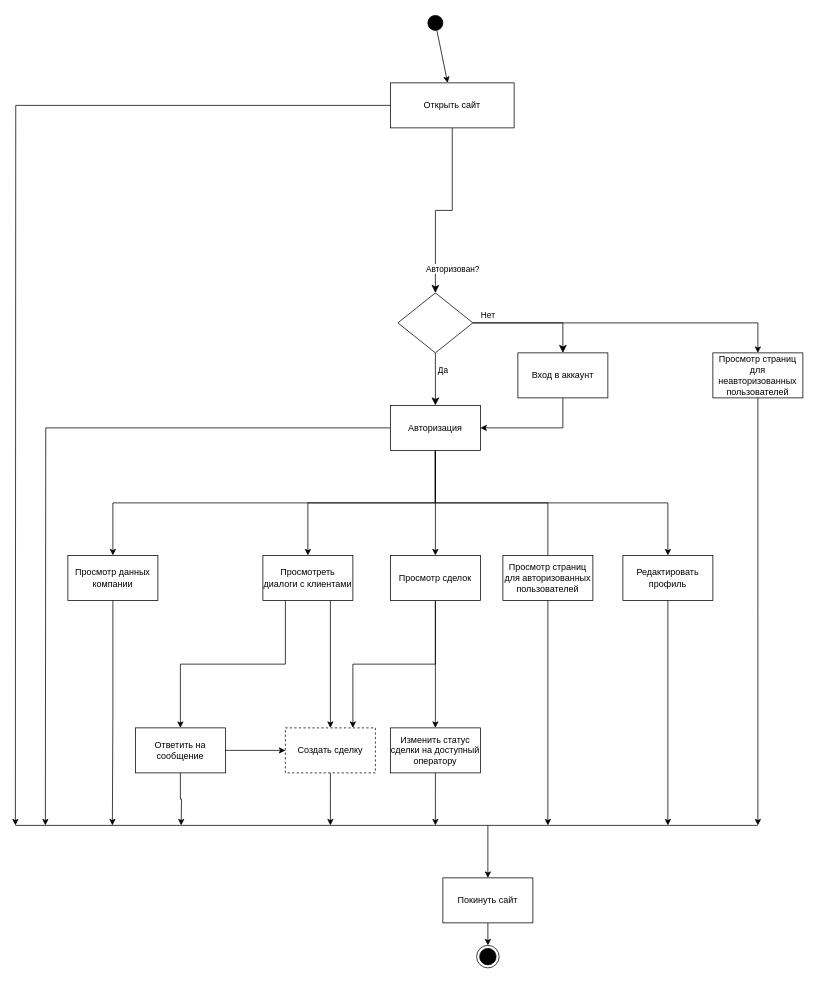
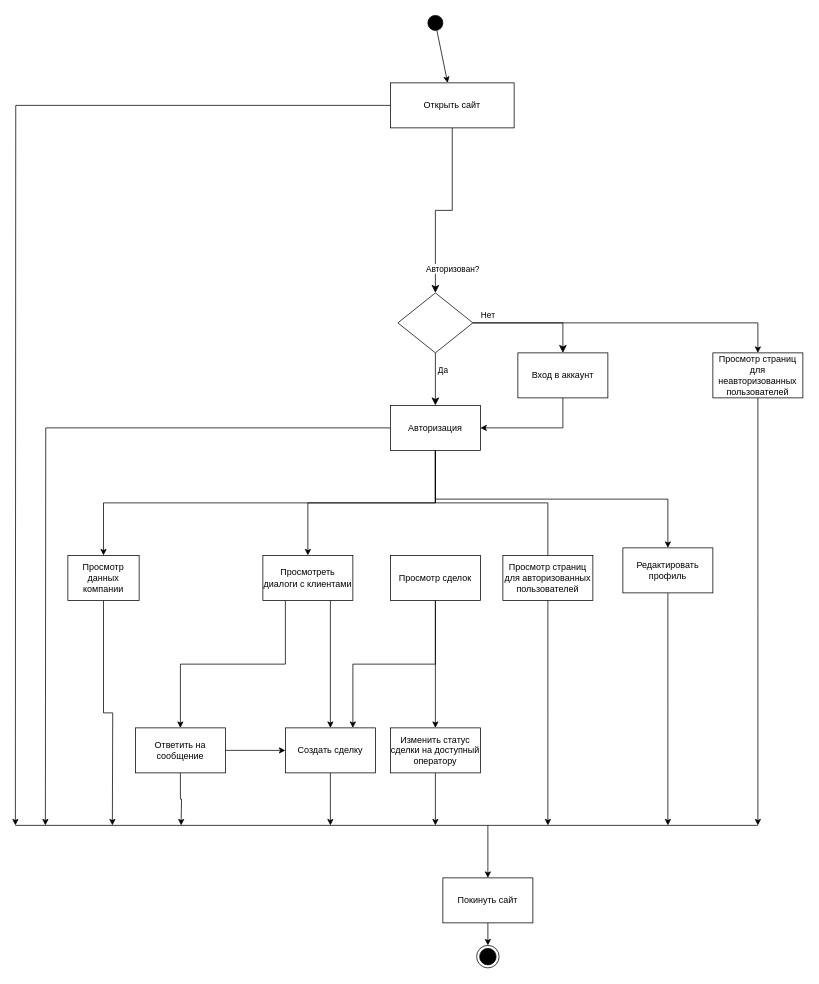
- <mxCell id="16" style="edgeStyle=orthogonalEdgeStyle;rounded=0;orthogonalLoop=1;jettySize=auto;html=1;exitX=0.5;exitY=1;exitDx=0;exitDy=0;entryX=0.5;entryY=0;entryDx=0;entryDy=0;" parent="1" source="20" target="36" edge="1"><mxGeometry relative="1" as="geometry" /></mxCell>
- <mxCell id="42" value="Просмотр данных компании" style="rounded=0;whiteSpace=wrap;html=1;" parent="1" vertex="1"><mxGeometry x="90" y="740" width="120" height="60" as="geometry" /></mxCell>
+ <mxCell id="42" value="Просмотр данных компании" style="rounded=0;whiteSpace=wrap;html=1;" parent="1" vertex="1"><mxGeometry x="90" y="740" width="95" height="60" as="geometry" /></mxCell>
- <mxCell id="22" value="Редактировать профиль" style="rounded=0;whiteSpace=wrap;html=1;" parent="1" vertex="1"><mxGeometry x="830" y="740" width="120" height="60" as="geometry" /></mxCell>
+ <mxCell id="22" value="Редактировать профиль" style="rounded=0;whiteSpace=wrap;html=1;" parent="1" vertex="1"><mxGeometry x="830" y="730" width="120" height="60" as="geometry" /></mxCell>
- <mxCell id="38" value="Создать сделку" style="rounded=0;whiteSpace=wrap;html=1;dashed=1;" parent="1" vertex="1"><mxGeometry x="380" y="970" width="120" height="60" as="geometry" /></mxCell>
+ <mxCell id="38" value="Создать сделку" style="rounded=0;whiteSpace=wrap;html=1;" parent="1" vertex="1"><mxGeometry x="380" y="970" width="120" height="60" as="geometry" /></mxCell>
